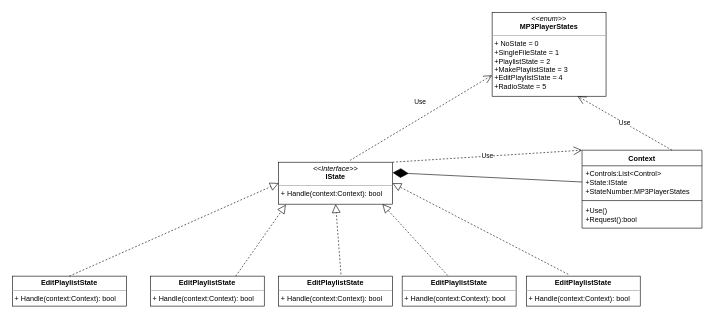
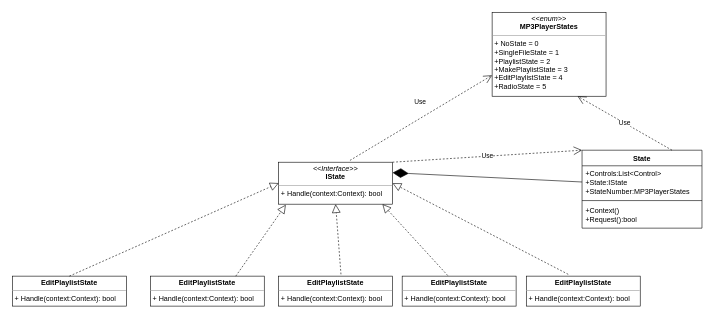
- <mxCell id="13" value="Context" style="swimlane;fontStyle=1;align=center;verticalAlign=top;childLayout=stackLayout;horizontal=1;startSize=26;horizontalStack=0;resizeParent=1;resizeParentMax=0;resizeLast=0;collapsible=1;marginBottom=0;whiteSpace=wrap;html=1;" vertex="1" parent="1"><mxGeometry x="970" y="250" width="200" height="130" as="geometry" /></mxCell>
+ <mxCell id="13" value="State" style="swimlane;fontStyle=1;align=center;verticalAlign=top;childLayout=stackLayout;horizontal=1;startSize=26;horizontalStack=0;resizeParent=1;resizeParentMax=0;resizeLast=0;collapsible=1;marginBottom=0;whiteSpace=wrap;html=1;" vertex="1" parent="1"><mxGeometry x="970" y="250" width="200" height="130" as="geometry" /></mxCell>
- <mxCell id="16" value="&lt;div&gt;+Use()&lt;/div&gt;&lt;div&gt;+Request():bool&lt;/div&gt;" style="text;strokeColor=none;fillColor=none;align=left;verticalAlign=top;spacingLeft=4;spacingRight=4;overflow=hidden;rotatable=0;points=[[0,0.5],[1,0.5]];portConstraint=eastwest;whiteSpace=wrap;html=1;" vertex="1" parent="13"><mxGeometry y="88" width="200" height="42" as="geometry" /></mxCell>
+ <mxCell id="16" value="&lt;div&gt;+Context()&lt;/div&gt;&lt;div&gt;+Request():bool&lt;/div&gt;" style="text;strokeColor=none;fillColor=none;align=left;verticalAlign=top;spacingLeft=4;spacingRight=4;overflow=hidden;rotatable=0;points=[[0,0.5],[1,0.5]];portConstraint=eastwest;whiteSpace=wrap;html=1;" vertex="1" parent="13"><mxGeometry y="88" width="200" height="42" as="geometry" /></mxCell>
